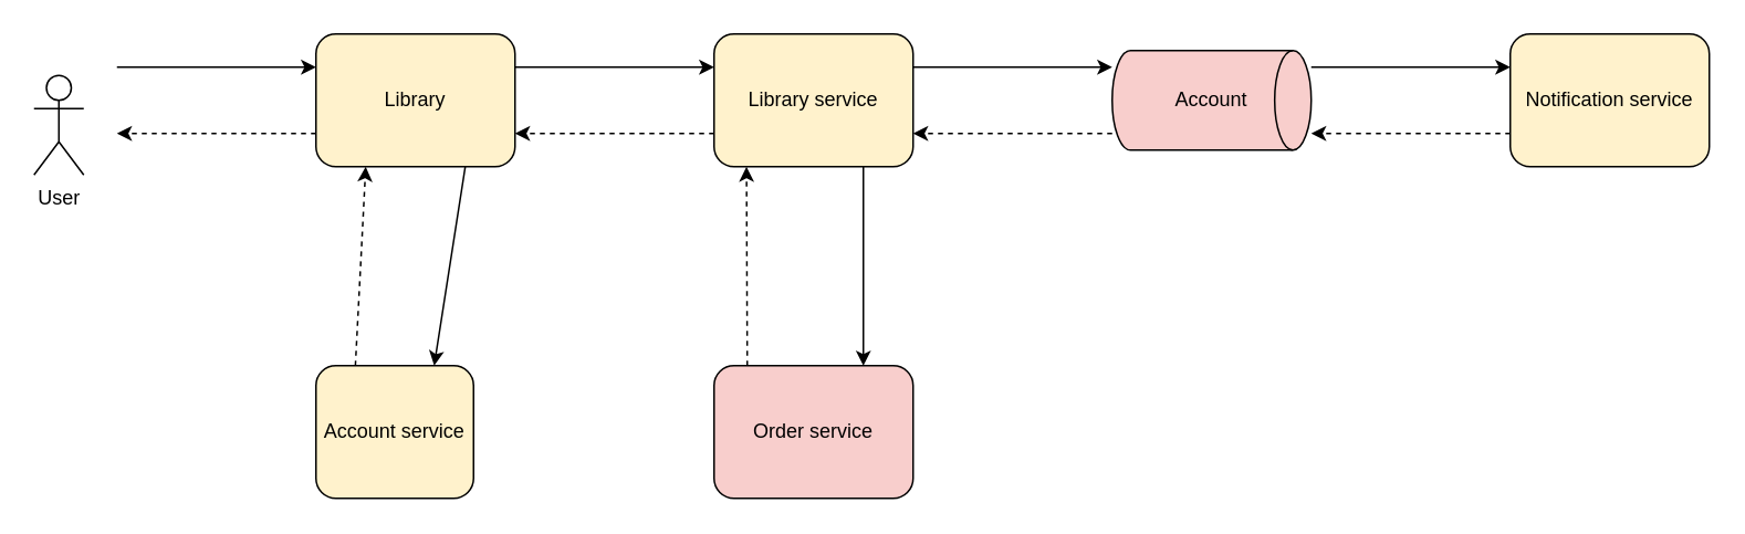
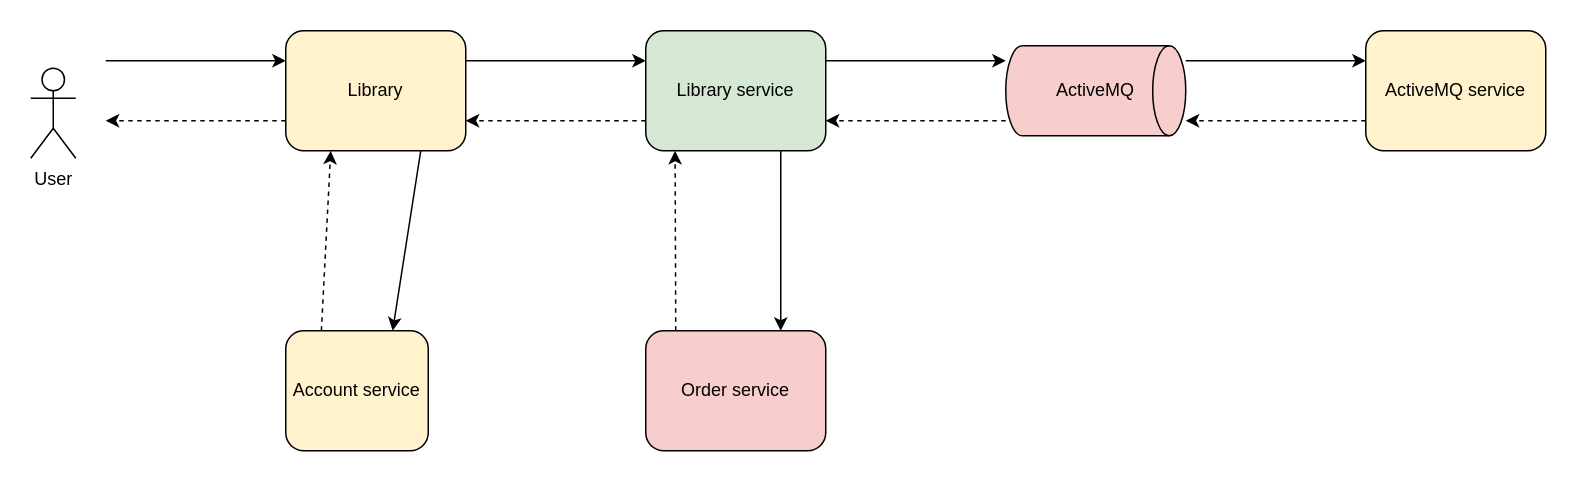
- <mxCell id="5" value="Library service" style="rounded=1;whiteSpace=wrap;html=1;fillColor=#fff2cc;strokeColor=default;" vertex="1" parent="1"><mxGeometry x="430" y="20" width="120" height="80" as="geometry" /></mxCell>
+ <mxCell id="5" value="Library service" style="rounded=1;whiteSpace=wrap;html=1;fillColor=#d5e8d4;strokeColor=default;" vertex="1" parent="1"><mxGeometry x="430" y="20" width="120" height="80" as="geometry" /></mxCell>
- <mxCell id="7" value="Account" style="strokeWidth=1;html=1;shape=mxgraph.flowchart.direct_data;whiteSpace=wrap;fillColor=#f8cecc;strokeColor=default;" vertex="1" parent="1"><mxGeometry x="670" y="30" width="120" height="60" as="geometry" /></mxCell>
+ <mxCell id="7" value="ActiveMQ" style="strokeWidth=1;html=1;shape=mxgraph.flowchart.direct_data;whiteSpace=wrap;fillColor=#f8cecc;strokeColor=default;" vertex="1" parent="1"><mxGeometry x="670" y="30" width="120" height="60" as="geometry" /></mxCell>
- <mxCell id="8" value="Notification service" style="rounded=1;whiteSpace=wrap;html=1;fillColor=#fff2cc;strokeColor=default;" vertex="1" parent="1"><mxGeometry x="910" y="20" width="120" height="80" as="geometry" /></mxCell>
+ <mxCell id="8" value="ActiveMQ service" style="rounded=1;whiteSpace=wrap;html=1;fillColor=#fff2cc;strokeColor=default;" vertex="1" parent="1"><mxGeometry x="910" y="20" width="120" height="80" as="geometry" /></mxCell>
